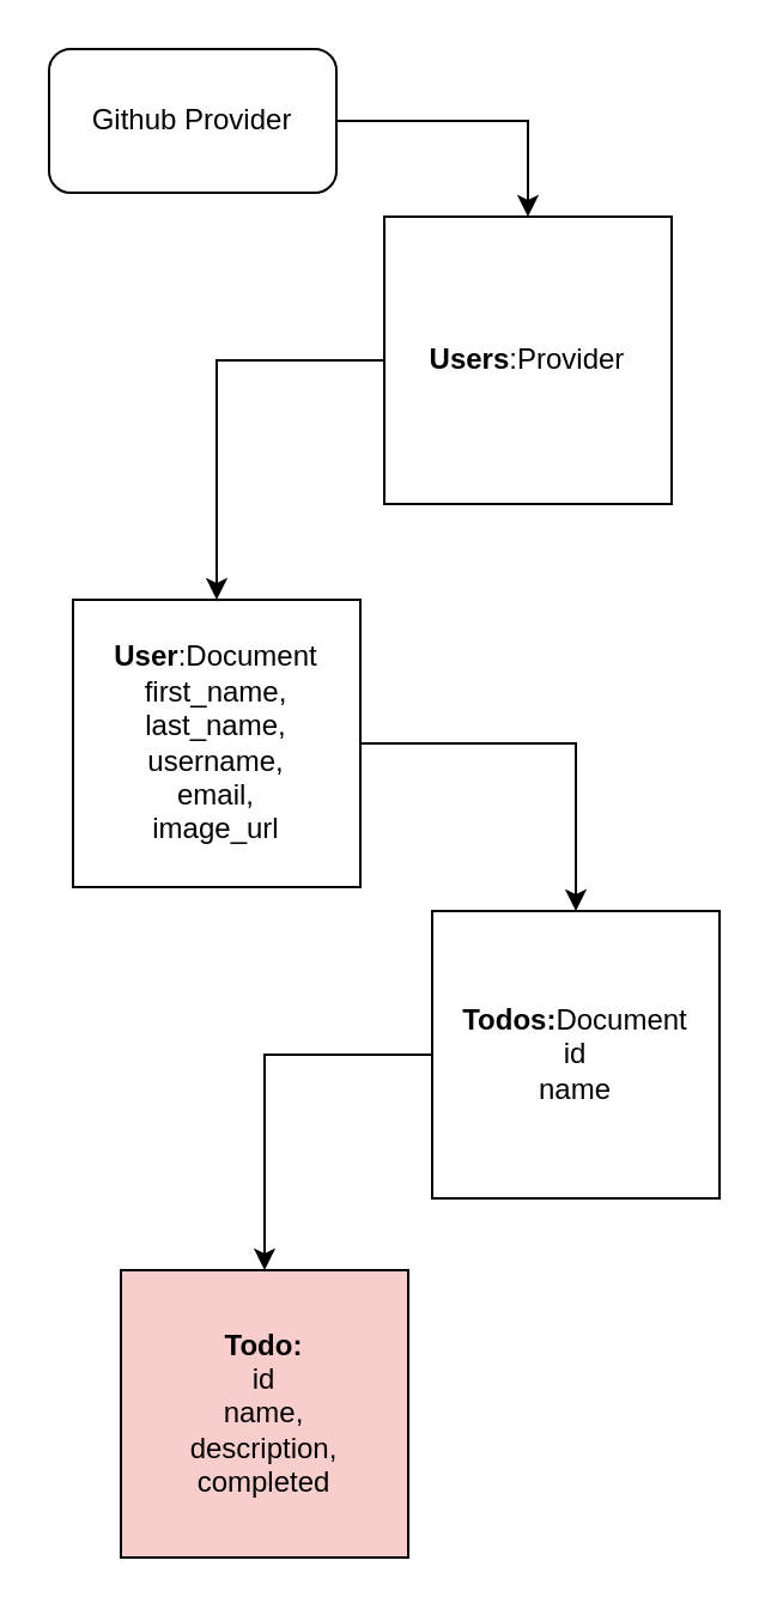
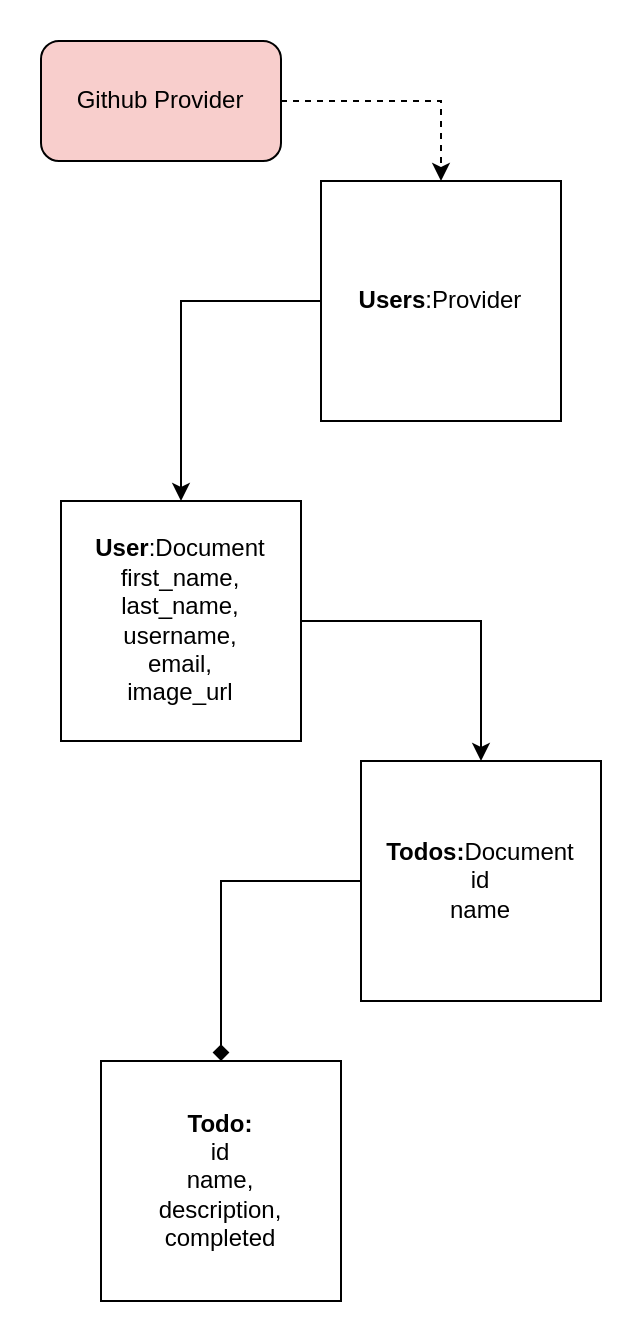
- <mxCell id="6" value="Github Provider" style="rounded=1;whiteSpace=wrap;html=1;" vertex="1" parent="1"><mxGeometry x="20" y="20" width="120" height="60" as="geometry" /></mxCell>
+ <mxCell id="6" value="Github Provider" style="rounded=1;whiteSpace=wrap;html=1;fillColor=#f8cecc;" vertex="1" parent="1"><mxGeometry x="20" y="20" width="120" height="60" as="geometry" /></mxCell>
- <mxCell id="5" style="edgeStyle=orthogonalEdgeStyle;rounded=0;orthogonalLoop=1;jettySize=auto;html=1;" edge="1" parent="1" source="6" target="4"><mxGeometry relative="1" as="geometry" /></mxCell>
+ <mxCell id="5" style="edgeStyle=orthogonalEdgeStyle;rounded=0;orthogonalLoop=1;jettySize=auto;html=1;dashed=1;" edge="1" parent="1" source="6" target="4"><mxGeometry relative="1" as="geometry" /></mxCell>
- <mxCell id="7" value="" style="edgeStyle=orthogonalEdgeStyle;rounded=0;orthogonalLoop=1;jettySize=auto;html=1;" edge="1" parent="1" source="8" target="10"><mxGeometry relative="1" as="geometry" /></mxCell>
+ <mxCell id="7" value="" style="edgeStyle=orthogonalEdgeStyle;rounded=0;orthogonalLoop=1;jettySize=auto;html=1;endArrow=diamond;" edge="1" parent="1" source="8" target="10"><mxGeometry relative="1" as="geometry" /></mxCell>
- <mxCell id="10" value="&lt;b&gt;Todo:&lt;br&gt;&lt;/b&gt;id&lt;br&gt;name,&lt;br&gt;description,&lt;br&gt;completed" style="whiteSpace=wrap;html=1;aspect=fixed;fillColor=#f8cecc;" vertex="1" parent="1"><mxGeometry x="50" y="530" width="120" height="120" as="geometry" /></mxCell>
+ <mxCell id="10" value="&lt;b&gt;Todo:&lt;br&gt;&lt;/b&gt;id&lt;br&gt;name,&lt;br&gt;description,&lt;br&gt;completed" style="whiteSpace=wrap;html=1;aspect=fixed;" vertex="1" parent="1"><mxGeometry x="50" y="530" width="120" height="120" as="geometry" /></mxCell>
